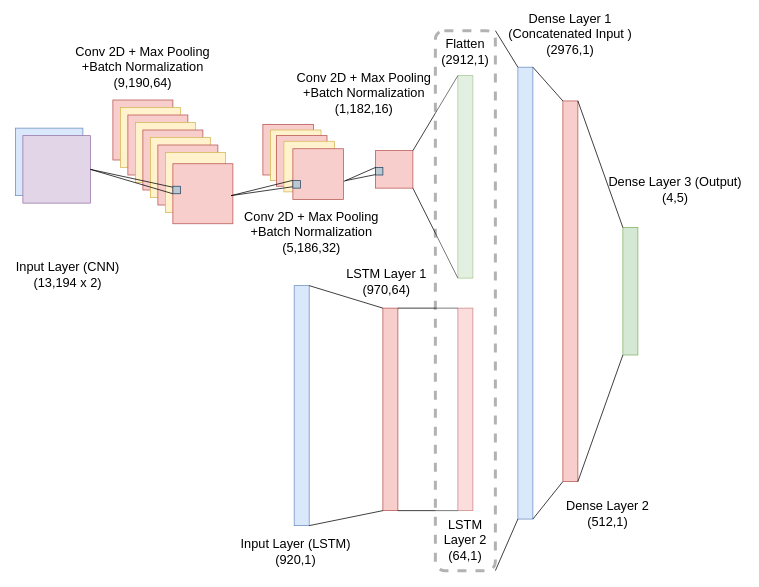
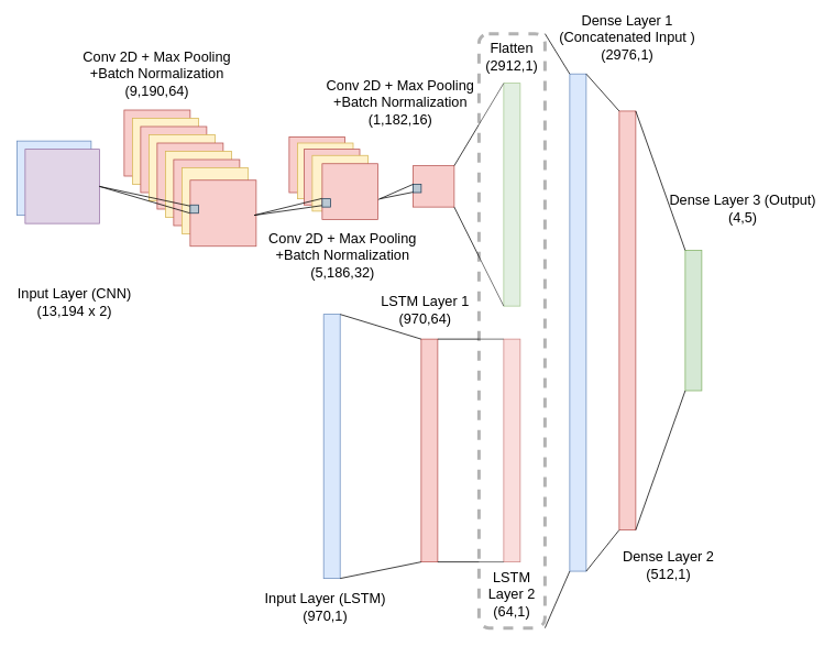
- <mxCell id="53" value="&lt;p style=&quot;line-height: 110%&quot;&gt;&lt;/p&gt;&lt;div style=&quot;font-size: 17px&quot;&gt;Input Layer (LSTM)&lt;font style=&quot;font-size: 17px&quot;&gt;&lt;br&gt;&lt;/font&gt;&lt;/div&gt;&lt;div style=&quot;font-size: 17px&quot;&gt;&lt;font style=&quot;font-size: 17px&quot;&gt;(920,1)&lt;br&gt;&lt;/font&gt;&lt;/div&gt;&lt;p&gt;&lt;/p&gt;" style="text;html=1;strokeColor=none;fillColor=none;align=center;verticalAlign=middle;whiteSpace=wrap;rounded=0;shadow=0;glass=0;sketch=0;opacity=30;" parent="1" vertex="1"><mxGeometry x="298.75" y="710" width="190" height="50" as="geometry" /></mxCell>
+ <mxCell id="53" value="&lt;p style=&quot;line-height: 110%&quot;&gt;&lt;/p&gt;&lt;div style=&quot;font-size: 17px&quot;&gt;Input Layer (LSTM)&lt;font style=&quot;font-size: 17px&quot;&gt;&lt;br&gt;&lt;/font&gt;&lt;/div&gt;&lt;div style=&quot;font-size: 17px&quot;&gt;&lt;font style=&quot;font-size: 17px&quot;&gt;(970,1)&lt;br&gt;&lt;/font&gt;&lt;/div&gt;&lt;p&gt;&lt;/p&gt;" style="text;html=1;strokeColor=none;fillColor=none;align=center;verticalAlign=middle;whiteSpace=wrap;rounded=0;shadow=0;glass=0;sketch=0;opacity=30;" parent="1" vertex="1"><mxGeometry x="298.75" y="710" width="190" height="50" as="geometry" /></mxCell>
